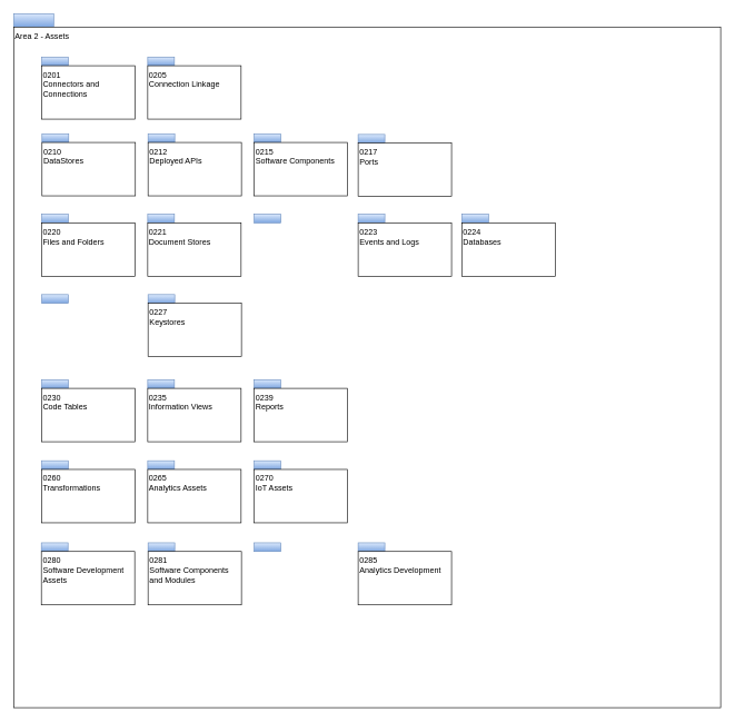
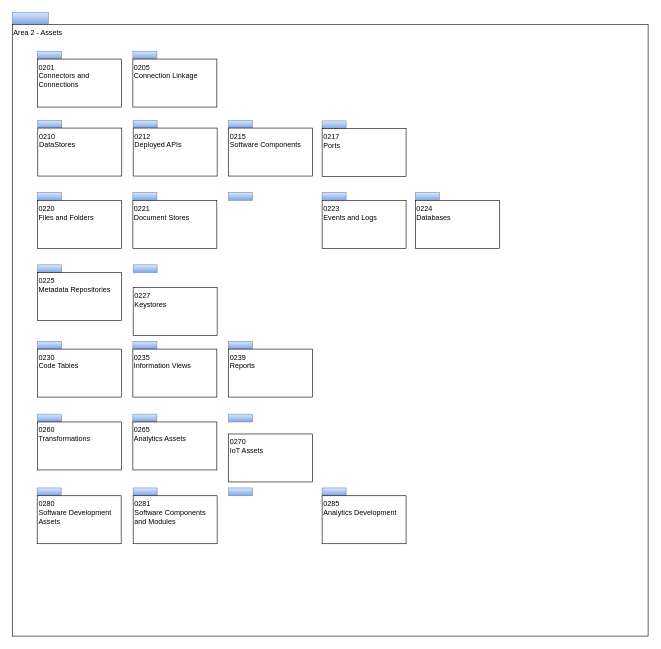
+ <mxCell id="19" value="0225&lt;br&gt;Metadata Repositories&lt;br&gt;" style="rounded=0;whiteSpace=wrap;html=1;align=left;verticalAlign=top;" parent="1" vertex="1"><mxGeometry x="62" y="454" width="140" height="80" as="geometry" /></mxCell>
- <mxCell id="21" value="0227&lt;br&gt;Keystores&lt;br&gt;" style="rounded=0;whiteSpace=wrap;html=1;align=left;verticalAlign=top;" parent="1" vertex="1"><mxGeometry x="221.5" y="454" width="140" height="80" as="geometry" /></mxCell>
+ <mxCell id="21" value="0227&lt;br&gt;Keystores&lt;br&gt;" style="rounded=0;whiteSpace=wrap;html=1;align=left;verticalAlign=top;" parent="1" vertex="1"><mxGeometry x="221.5" y="479" width="140" height="80" as="geometry" /></mxCell>
- <mxCell id="38" value="0270&lt;br&gt;IoT Assets&lt;br&gt;" style="rounded=0;whiteSpace=wrap;html=1;align=left;verticalAlign=top;" parent="1" vertex="1"><mxGeometry x="380.5" y="703" width="140" height="80" as="geometry" /></mxCell>
+ <mxCell id="38" value="0270&lt;br&gt;IoT Assets&lt;br&gt;" style="rounded=0;whiteSpace=wrap;html=1;align=left;verticalAlign=top;" parent="1" vertex="1"><mxGeometry x="380.5" y="723" width="140" height="80" as="geometry" /></mxCell>
